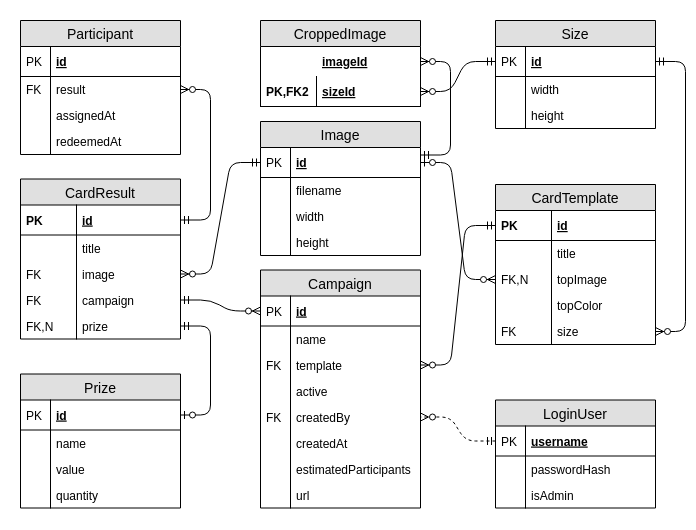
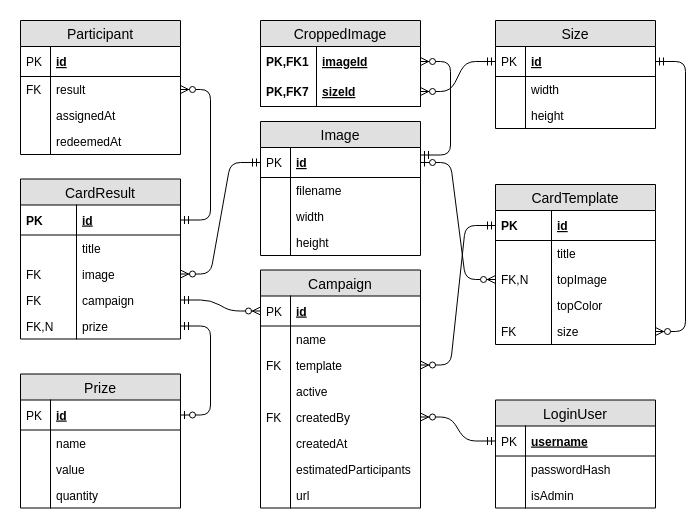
+ <mxCell id="29" value="PK,FK1" style="shape=partialRectangle;fontStyle=1;top=0;left=0;bottom=0;fillColor=none;align=left;verticalAlign=middle;spacingLeft=4;spacingRight=4;overflow=hidden;rotatable=0;points=[];portConstraint=eastwest;part=1;fontSize=12;" parent="28" vertex="1" connectable="0"><mxGeometry width="56" height="30" as="geometry" /></mxCell>
- <mxCell id="31" value="PK,FK2" style="shape=partialRectangle;fontStyle=1;top=0;left=0;bottom=0;fillColor=none;align=left;verticalAlign=middle;spacingLeft=4;spacingRight=4;overflow=hidden;rotatable=0;points=[];portConstraint=eastwest;part=1;fontSize=12;" parent="30" vertex="1" connectable="0"><mxGeometry width="56" height="30" as="geometry" /></mxCell>
+ <mxCell id="31" value="PK,FK7" style="shape=partialRectangle;fontStyle=1;top=0;left=0;bottom=0;fillColor=none;align=left;verticalAlign=middle;spacingLeft=4;spacingRight=4;overflow=hidden;rotatable=0;points=[];portConstraint=eastwest;part=1;fontSize=12;" parent="30" vertex="1" connectable="0"><mxGeometry width="56" height="30" as="geometry" /></mxCell>
- <mxCell id="95" value="" style="edgeStyle=entityRelationEdgeStyle;fontSize=12;html=1;endArrow=ERzeroToMany;startArrow=ERmandOne;dashed=1;" edge="1" parent="1" source="3" target="85"><mxGeometry width="100" height="100" relative="1" as="geometry"><mxPoint x="465" y="376" as="sourcePoint" /><mxPoint x="430" y="374.5" as="targetPoint" /></mxGeometry></mxCell>
+ <mxCell id="95" value="" style="edgeStyle=entityRelationEdgeStyle;fontSize=12;html=1;endArrow=ERzeroToMany;startArrow=ERmandOne;" edge="1" parent="1" source="3" target="85"><mxGeometry width="100" height="100" relative="1" as="geometry"><mxPoint x="465" y="376" as="sourcePoint" /><mxPoint x="430" y="374.5" as="targetPoint" /></mxGeometry></mxCell>
